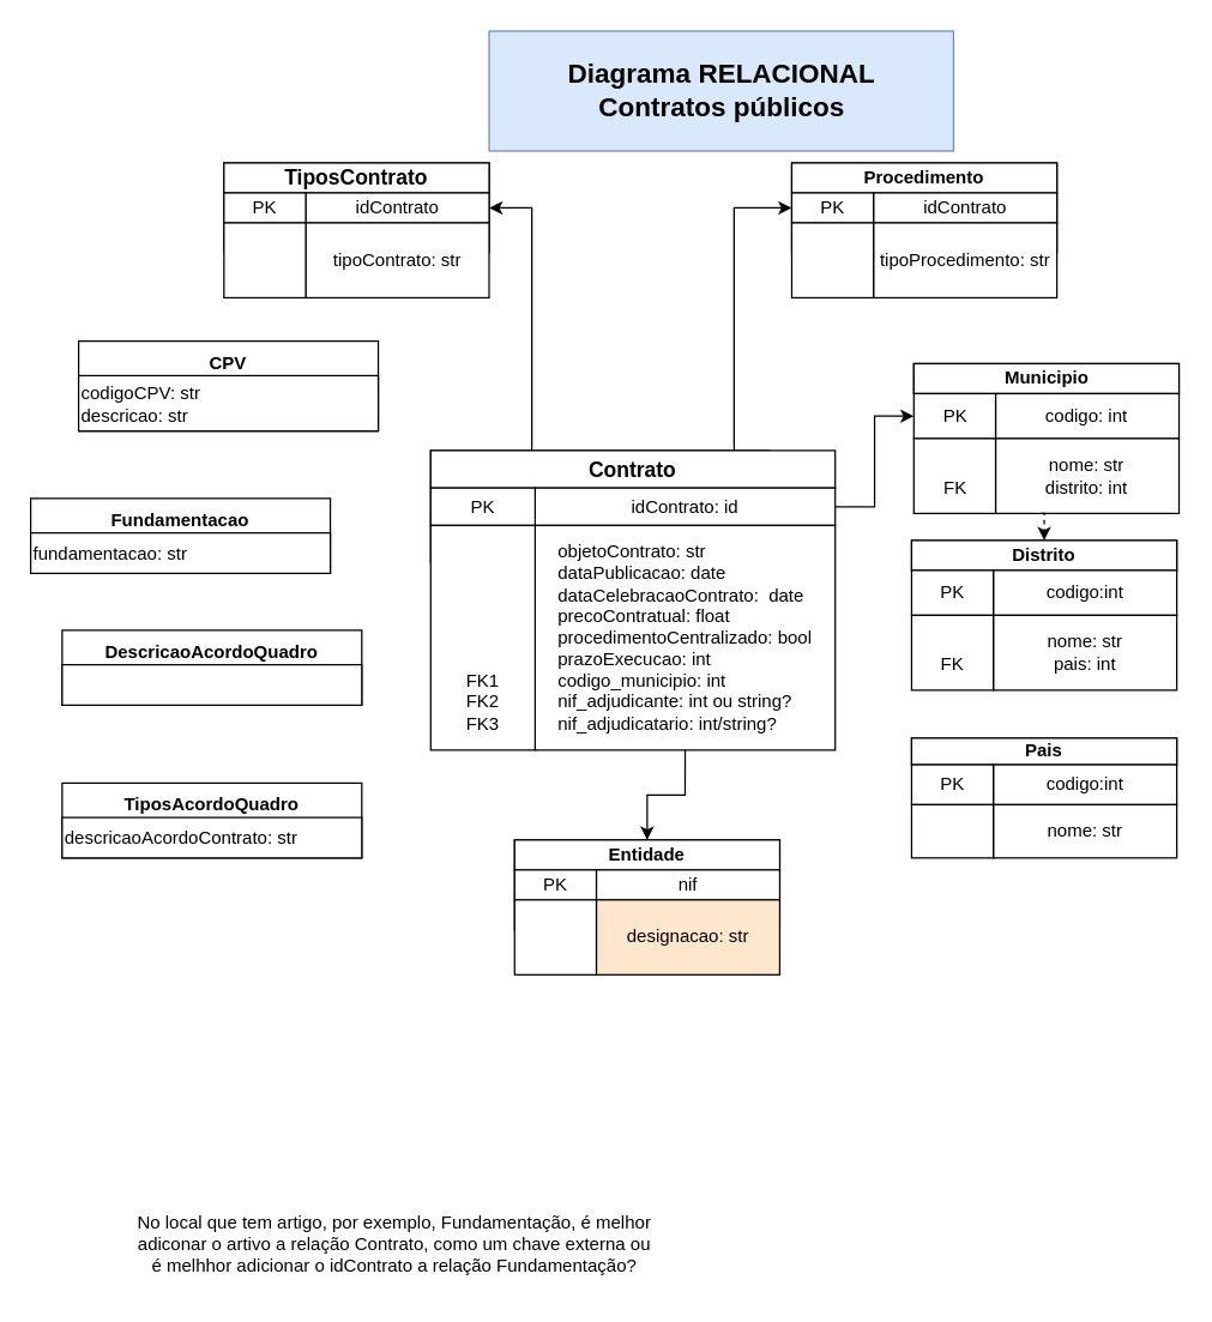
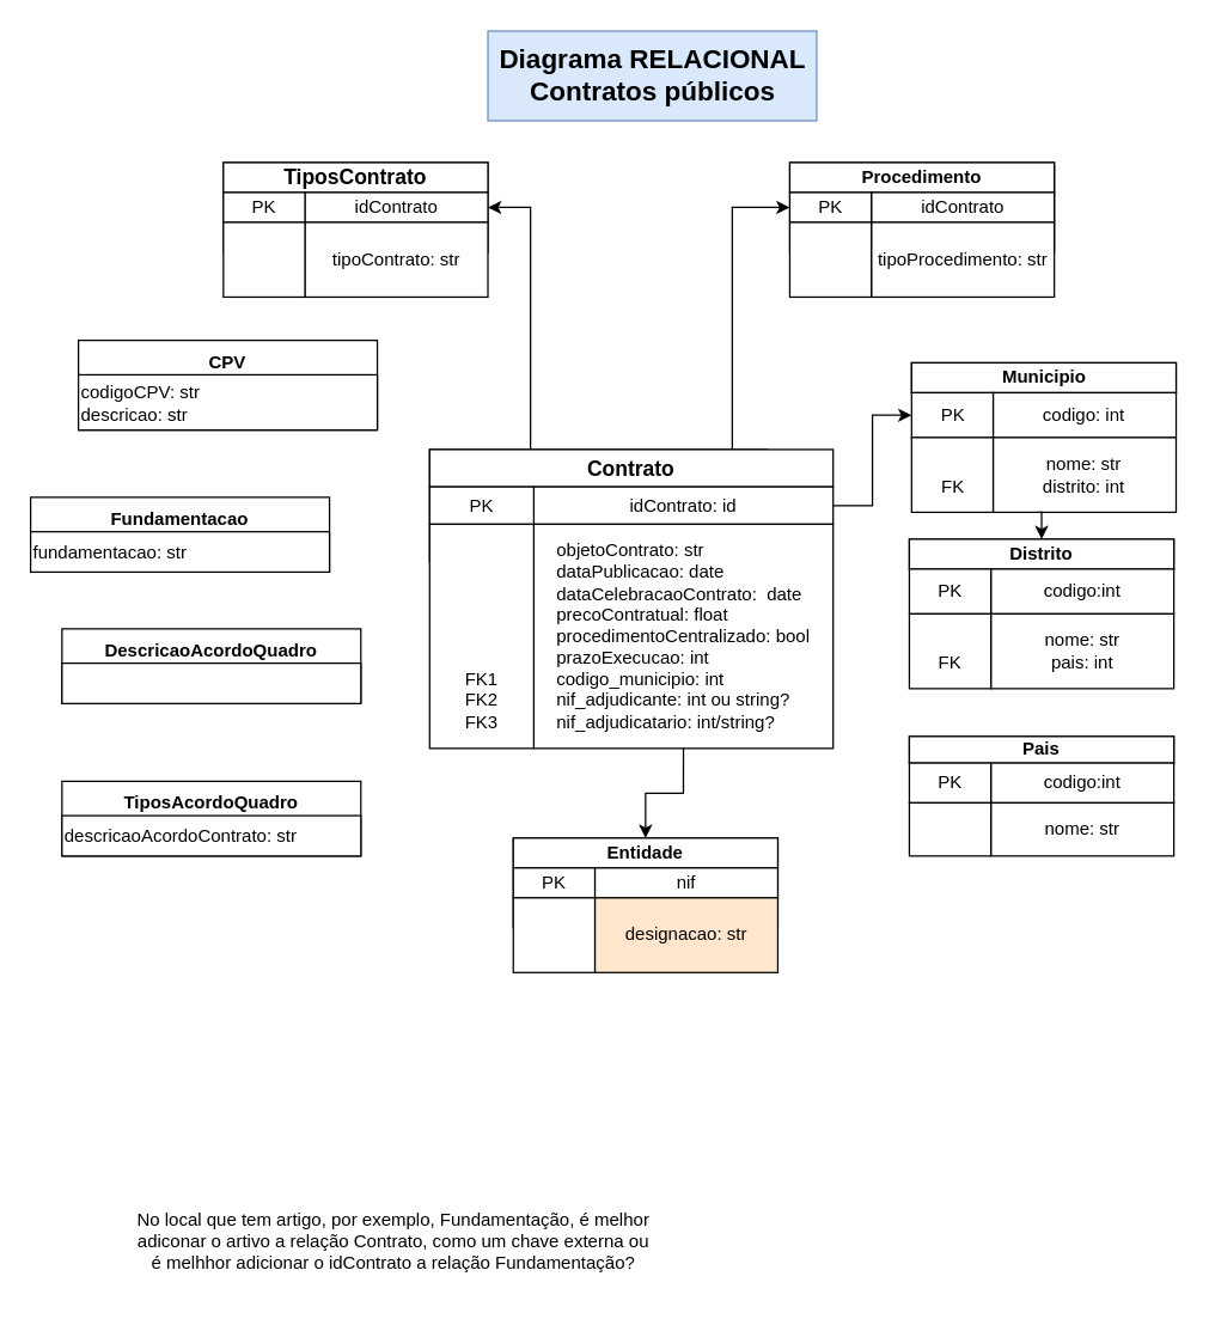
- <mxCell id="8" value="Diagrama RELACIONAL&lt;div style=&quot;font-size: 18px;&quot;&gt;Contratos públicos&lt;/div&gt;" style="text;html=1;align=center;verticalAlign=middle;resizable=0;points=[];autosize=1;strokeColor=#6c8ebf;fillColor=#dae8fc;fontStyle=1;fontSize=18;" parent="1" vertex="1"><mxGeometry x="326" y="20" width="310" height="80" as="geometry" /></mxCell>
+ <mxCell id="8" value="Diagrama RELACIONAL&lt;div style=&quot;font-size: 18px;&quot;&gt;Contratos públicos&lt;/div&gt;" style="text;html=1;align=center;verticalAlign=middle;resizable=0;points=[];autosize=1;strokeColor=#6c8ebf;fillColor=#dae8fc;fontStyle=1;fontSize=18;" parent="1" vertex="1"><mxGeometry x="326" y="20" width="220" height="60" as="geometry" /></mxCell>
- <mxCell id="56" style="edgeStyle=orthogonalEdgeStyle;rounded=0;orthogonalLoop=1;jettySize=auto;html=1;exitX=0.25;exitY=1;exitDx=0;exitDy=0;entryX=0.5;entryY=0;entryDx=0;entryDy=0;dashed=1;" edge="1" parent="1" source="38" target="44"><mxGeometry relative="1" as="geometry" /></mxCell>
+ <mxCell id="56" style="edgeStyle=orthogonalEdgeStyle;rounded=0;orthogonalLoop=1;jettySize=auto;html=1;exitX=0.25;exitY=1;exitDx=0;exitDy=0;entryX=0.5;entryY=0;entryDx=0;entryDy=0;" edge="1" parent="1" source="38" target="44"><mxGeometry relative="1" as="geometry" /></mxCell>
